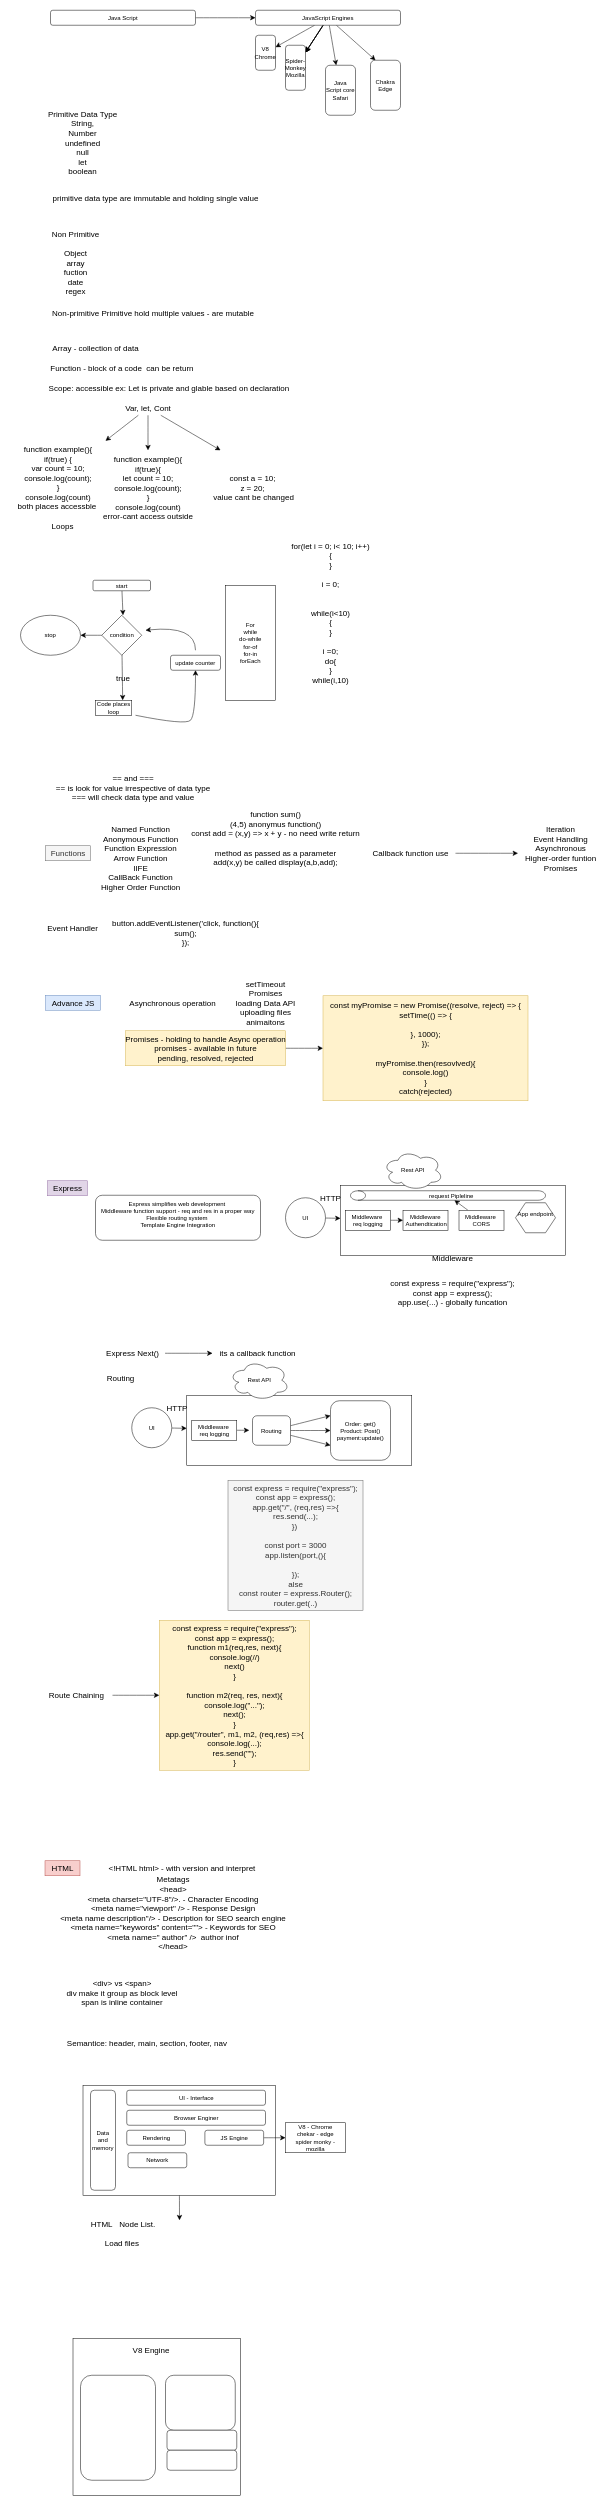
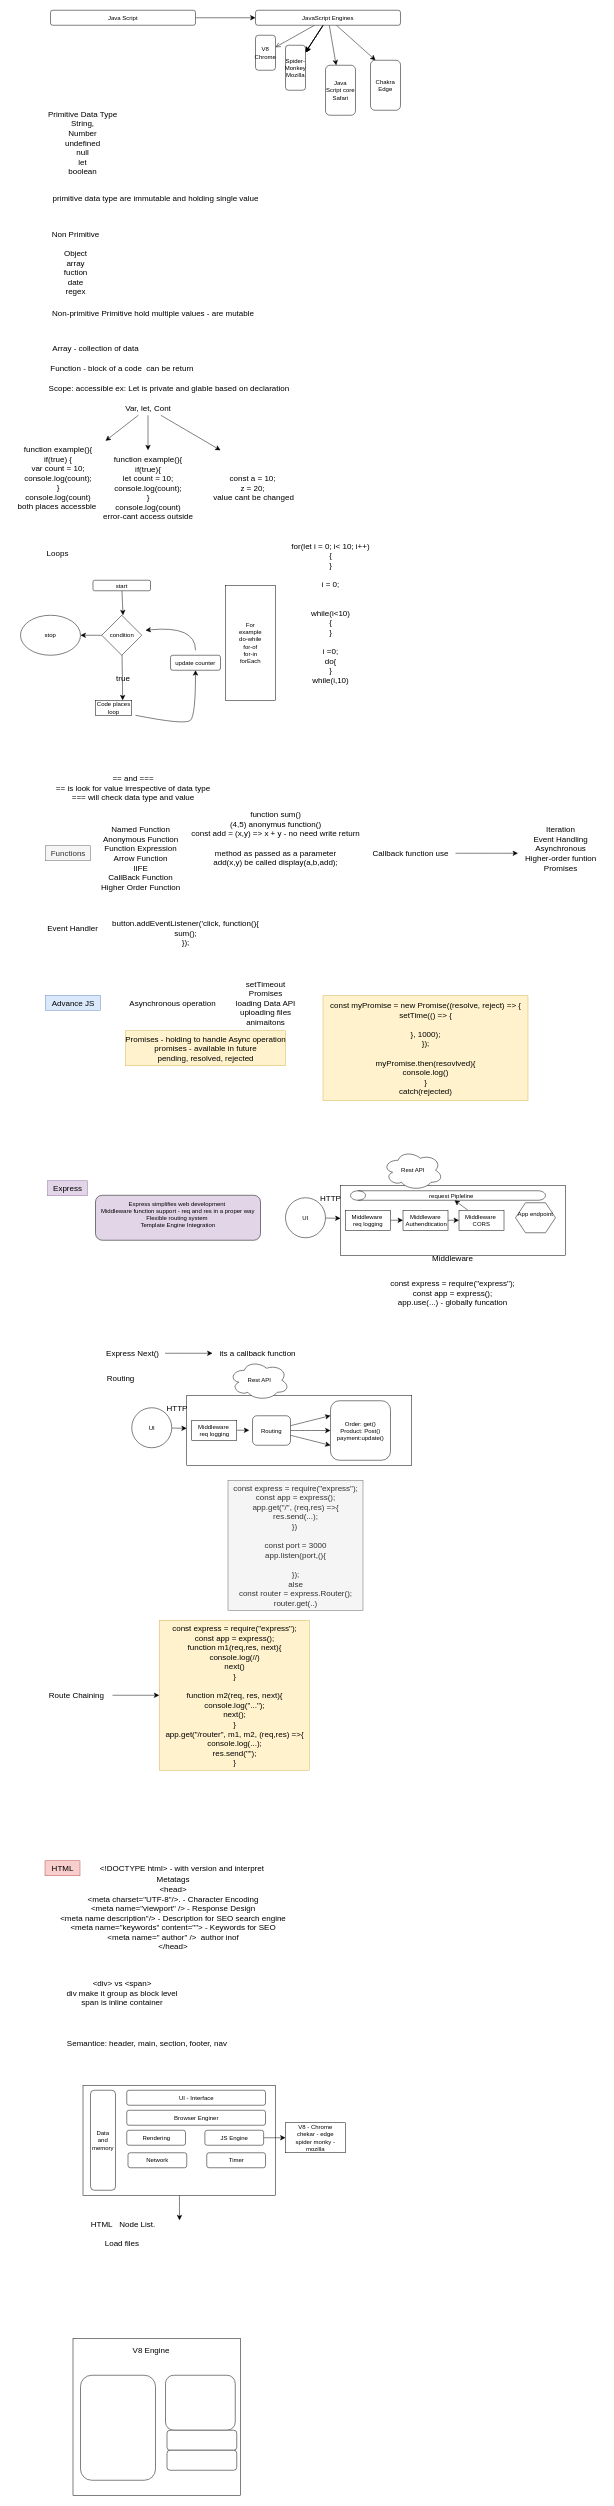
- <mxCell id="4" value="" style="edgeStyle=none;curved=1;rounded=0;orthogonalLoop=1;jettySize=auto;html=1;fontSize=12;startSize=8;endSize=8;" edge="1" parent="1" source="12" target="13"><mxGeometry relative="1" as="geometry" /></mxCell>
+ <mxCell id="4" value="" style="edgeStyle=none;curved=1;rounded=0;orthogonalLoop=1;jettySize=auto;html=1;fontSize=12;startSize=8;endSize=8;endArrow=open;" edge="1" parent="1" source="12" target="13"><mxGeometry relative="1" as="geometry" /></mxCell>
- <mxCell id="31" value="Loops" style="text;html=1;align=center;verticalAlign=middle;resizable=0;points=[];autosize=1;strokeColor=none;fillColor=none;fontSize=16;" vertex="1" parent="1"><mxGeometry x="89" y="1036" width="70" height="30" as="geometry" /></mxCell>
+ <mxCell id="31" value="Loops" style="text;html=1;align=center;verticalAlign=middle;resizable=0;points=[];autosize=1;strokeColor=none;fillColor=none;fontSize=16;" vertex="1" parent="1"><mxGeometry x="79" y="1091" width="70" height="30" as="geometry" /></mxCell>
- <mxCell id="43" value="For&lt;div&gt;while&lt;/div&gt;&lt;div&gt;do-while&lt;/div&gt;&lt;div&gt;for-of&lt;/div&gt;&lt;div&gt;for-in&lt;/div&gt;&lt;div&gt;forEach&lt;/div&gt;" style="whiteSpace=wrap;html=1;" vertex="1" parent="1"><mxGeometry x="450" y="1170" width="100" height="230" as="geometry" /></mxCell>
+ <mxCell id="43" value="For&lt;div&gt;example&lt;/div&gt;&lt;div&gt;do-while&lt;/div&gt;&lt;div&gt;for-of&lt;/div&gt;&lt;div&gt;for-in&lt;/div&gt;&lt;div&gt;forEach&lt;/div&gt;" style="whiteSpace=wrap;html=1;" vertex="1" parent="1"><mxGeometry x="450" y="1170" width="100" height="230" as="geometry" /></mxCell>
- <mxCell id="57" value="" style="edgeStyle=none;curved=1;rounded=0;orthogonalLoop=1;jettySize=auto;html=1;fontSize=12;startSize=8;endSize=8;" edge="1" parent="1" source="58" target="59"><mxGeometry relative="1" as="geometry" /></mxCell>
- <mxCell id="61" value="Express simplifies web development&amp;nbsp;&lt;div&gt;Middleware function support - req and res in a proper way&lt;/div&gt;&lt;div&gt;Flexible routing system&amp;nbsp;&lt;/div&gt;&lt;div&gt;Template Engine Integration&lt;/div&gt;&lt;div&gt;&lt;br&gt;&lt;/div&gt;" style="rounded=1;whiteSpace=wrap;html=1;" vertex="1" parent="1"><mxGeometry x="190" y="2390" width="330" height="90" as="geometry" /></mxCell>
+ <mxCell id="61" value="Express simplifies web development&amp;nbsp;&lt;div&gt;Middleware function support - req and res in a proper way&lt;/div&gt;&lt;div&gt;Flexible routing system&amp;nbsp;&lt;/div&gt;&lt;div&gt;Template Engine Integration&lt;/div&gt;&lt;div&gt;&lt;br&gt;&lt;/div&gt;" style="rounded=1;whiteSpace=wrap;html=1;fillColor=#e1d5e7;" vertex="1" parent="1"><mxGeometry x="190" y="2390" width="330" height="90" as="geometry" /></mxCell>
+ <mxCell id="68" value="" style="edgeStyle=none;curved=1;rounded=0;orthogonalLoop=1;jettySize=auto;html=1;fontSize=12;startSize=8;endSize=8;" edge="1" parent="1" source="69" target="71"><mxGeometry relative="1" as="geometry" /></mxCell>
- <mxCell id="100" value="&amp;lt;!HTML html&amp;gt; - with version and interpret&amp;nbsp;" style="text;html=1;align=center;verticalAlign=middle;resizable=0;points=[];autosize=1;strokeColor=none;fillColor=none;fontSize=16;" vertex="1" parent="1"><mxGeometry x="185" y="3721" width="360" height="30" as="geometry" /></mxCell>
+ <mxCell id="100" value="&amp;lt;!DOCTYPE html&amp;gt; - with version and interpret&amp;nbsp;" style="text;html=1;align=center;verticalAlign=middle;resizable=0;points=[];autosize=1;strokeColor=none;fillColor=none;fontSize=16;" vertex="1" parent="1"><mxGeometry x="185" y="3721" width="360" height="30" as="geometry" /></mxCell>
+ <mxCell id="114" value="Timer" style="rounded=1;whiteSpace=wrap;html=1;" vertex="1" parent="1"><mxGeometry x="412.5" y="4305" width="117.5" height="30" as="geometry" /></mxCell>
